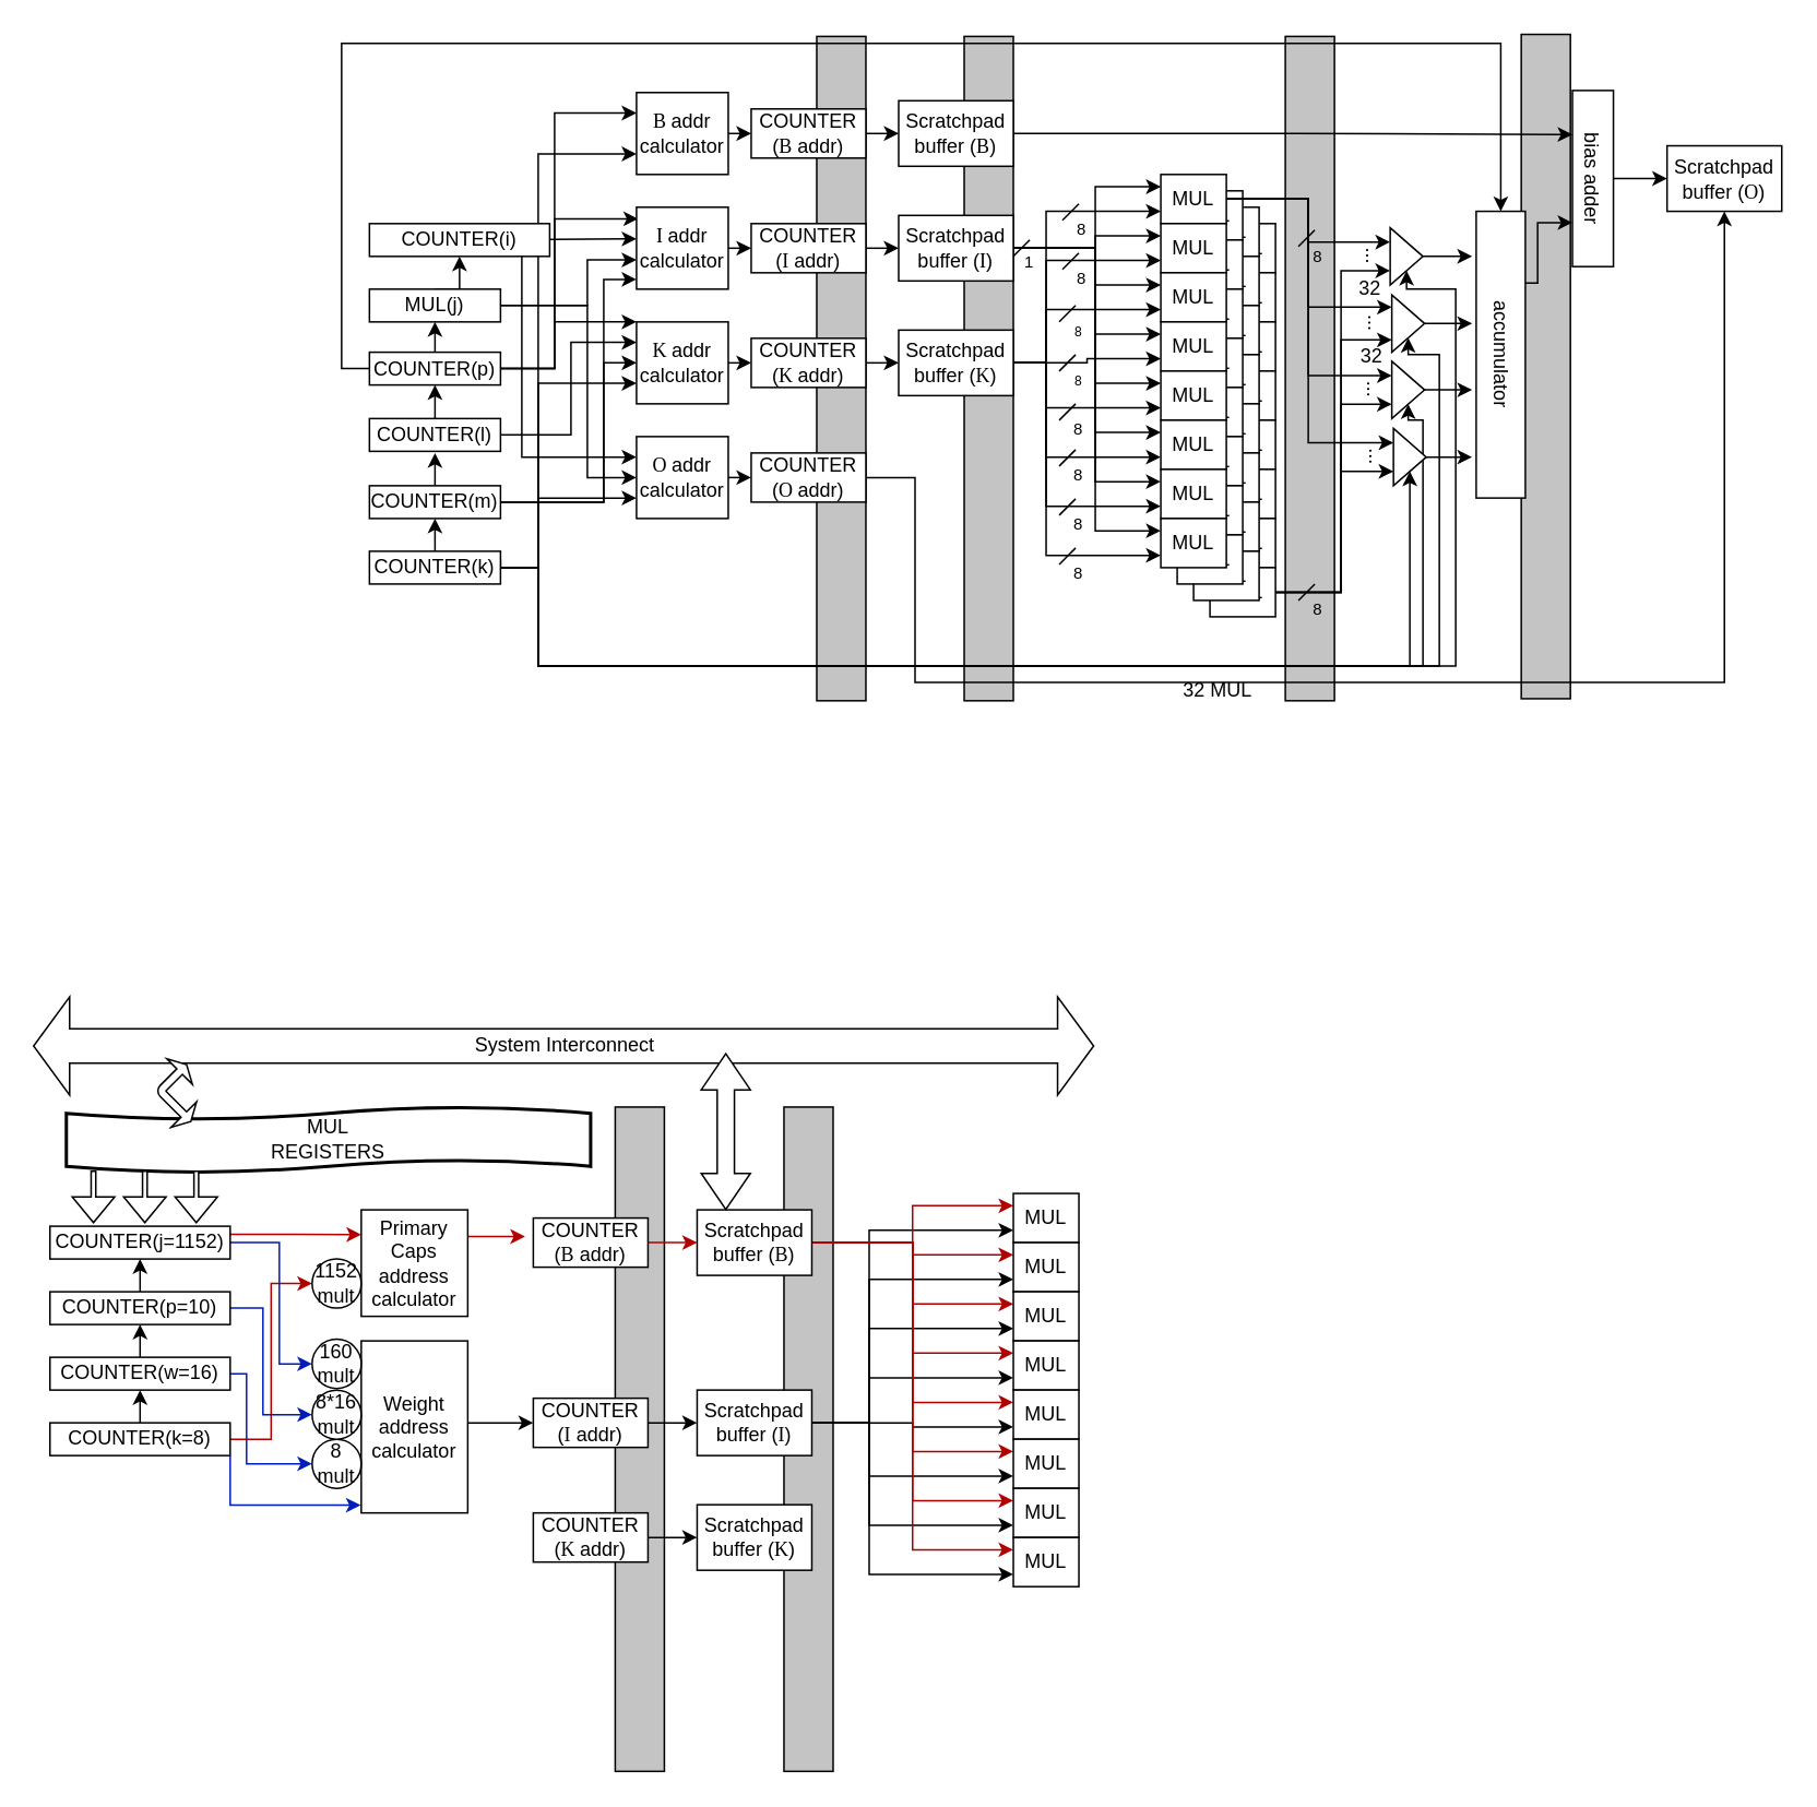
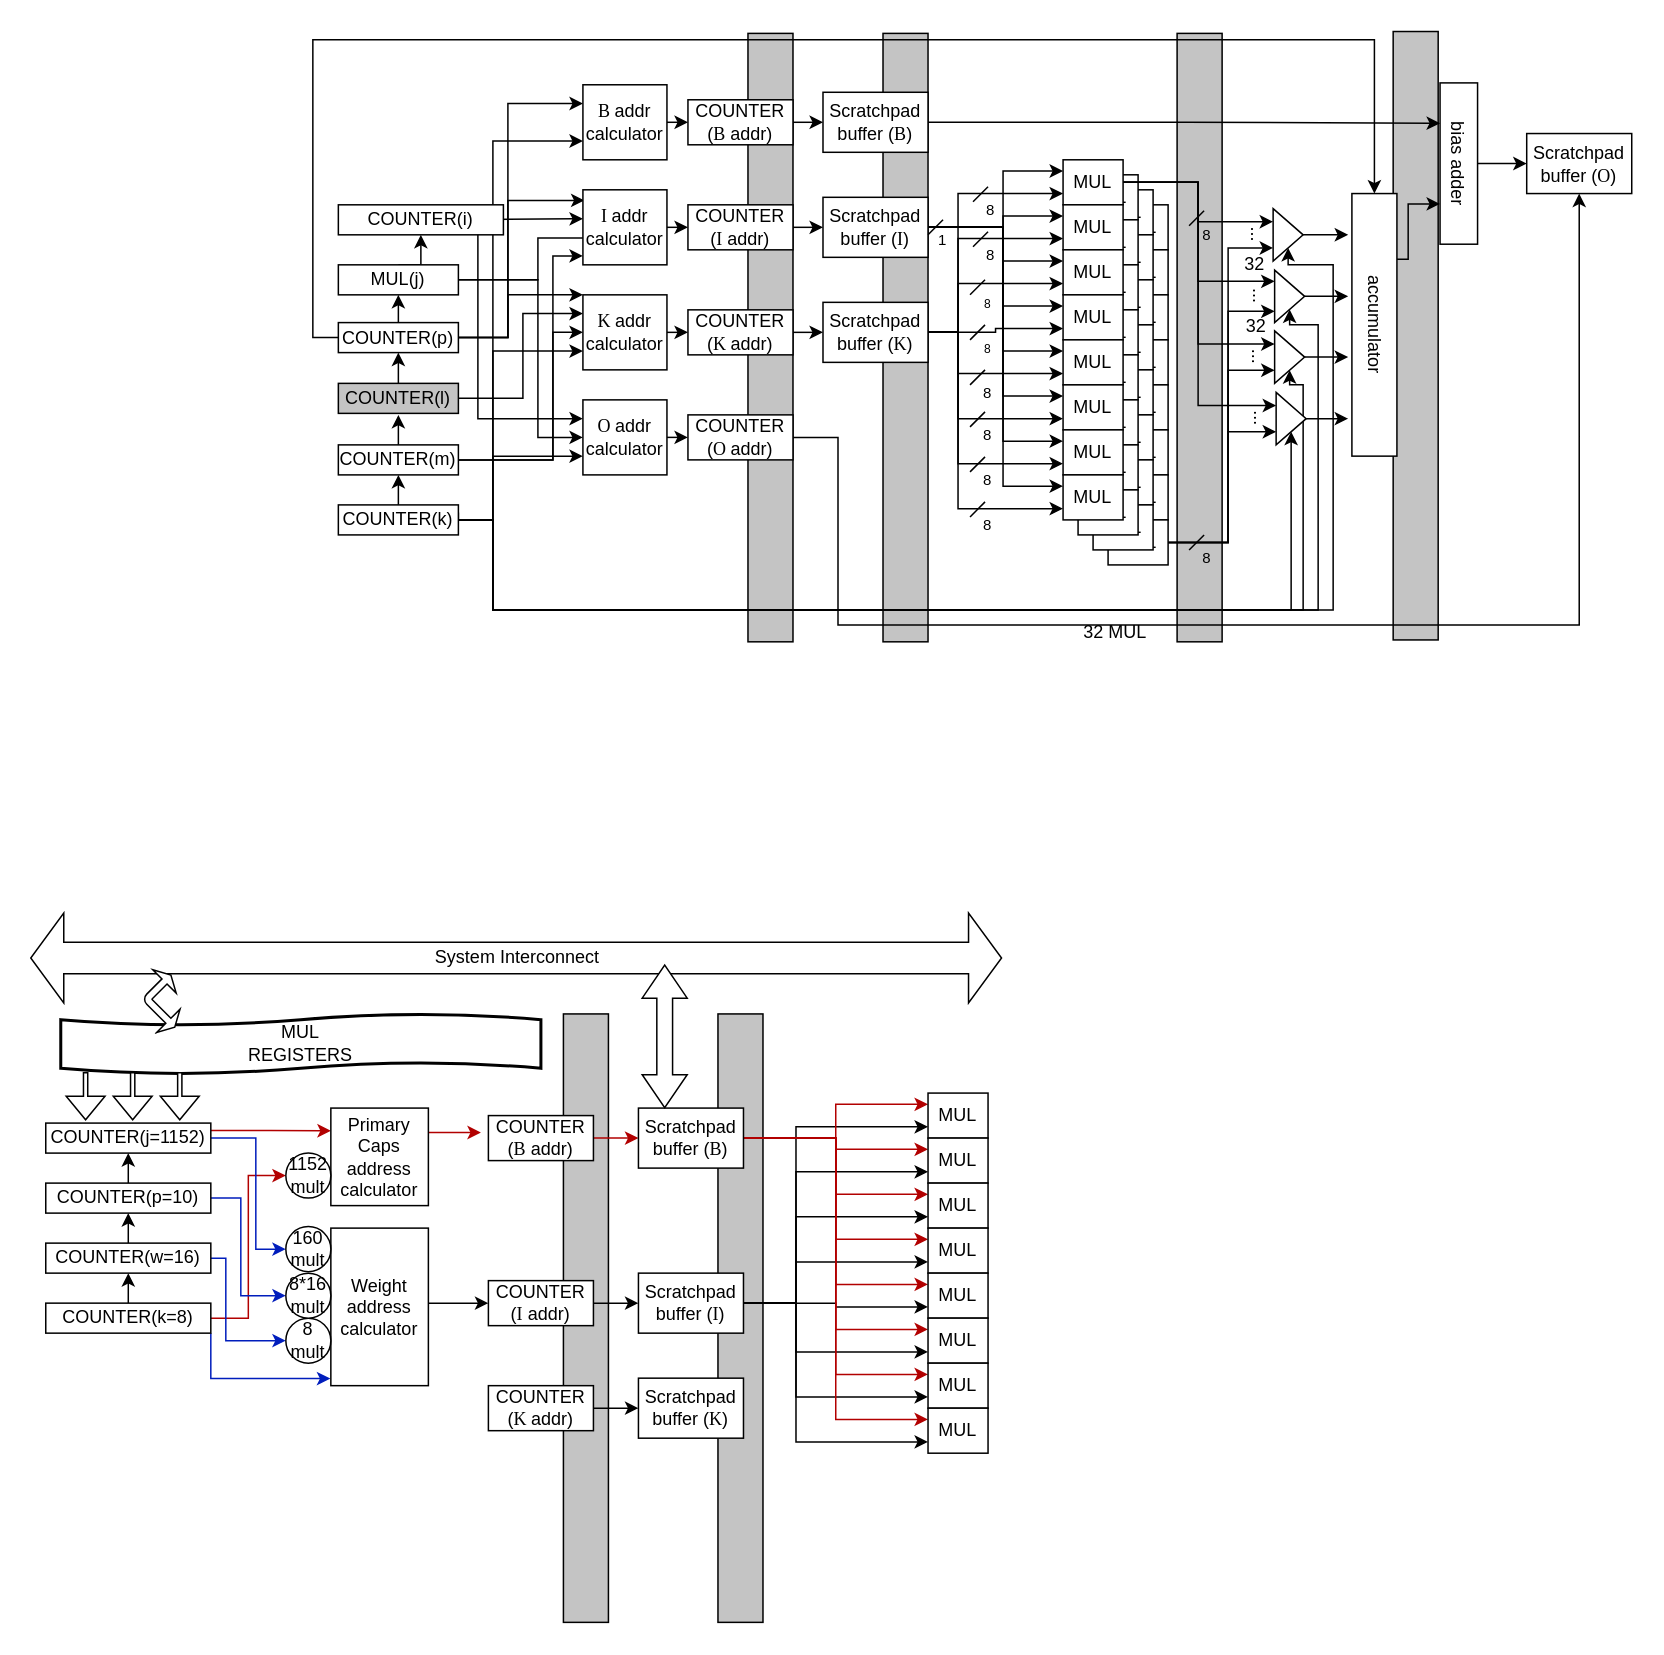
- <mxCell id="56" style="edgeStyle=orthogonalEdgeStyle;rounded=0;orthogonalLoop=1;jettySize=auto;html=1;exitX=1;exitY=0.5;exitDx=0;exitDy=0;entryX=0;entryY=0.644;entryDx=0;entryDy=0;entryPerimeter=0;" edge="1" parent="1" source="59" target="64"><mxGeometry relative="1" as="geometry"><Array as="points"><mxPoint x="358" y="186" /><mxPoint x="358" y="158" /></Array></mxGeometry></mxCell>
+ <mxCell id="56" style="edgeStyle=orthogonalEdgeStyle;rounded=0;orthogonalLoop=1;jettySize=auto;html=1;exitX=1;exitY=0.5;exitDx=0;exitDy=0;entryX=0;entryY=0.644;entryDx=0;entryDy=0;entryPerimeter=0;endArrow=none;" edge="1" parent="1" source="59" target="64"><mxGeometry relative="1" as="geometry"><Array as="points"><mxPoint x="358" y="186" /><mxPoint x="358" y="158" /></Array></mxGeometry></mxCell>
- <mxCell id="55" value="COUNTER(l)" style="rounded=0;whiteSpace=wrap;html=1;" vertex="1" parent="1"><mxGeometry x="225" y="255" width="80" height="20" as="geometry" /></mxCell>
+ <mxCell id="55" value="COUNTER(l)" style="rounded=0;whiteSpace=wrap;html=1;fillColor=#c4c4c4;" vertex="1" parent="1"><mxGeometry x="225" y="255" width="80" height="20" as="geometry" /></mxCell>
